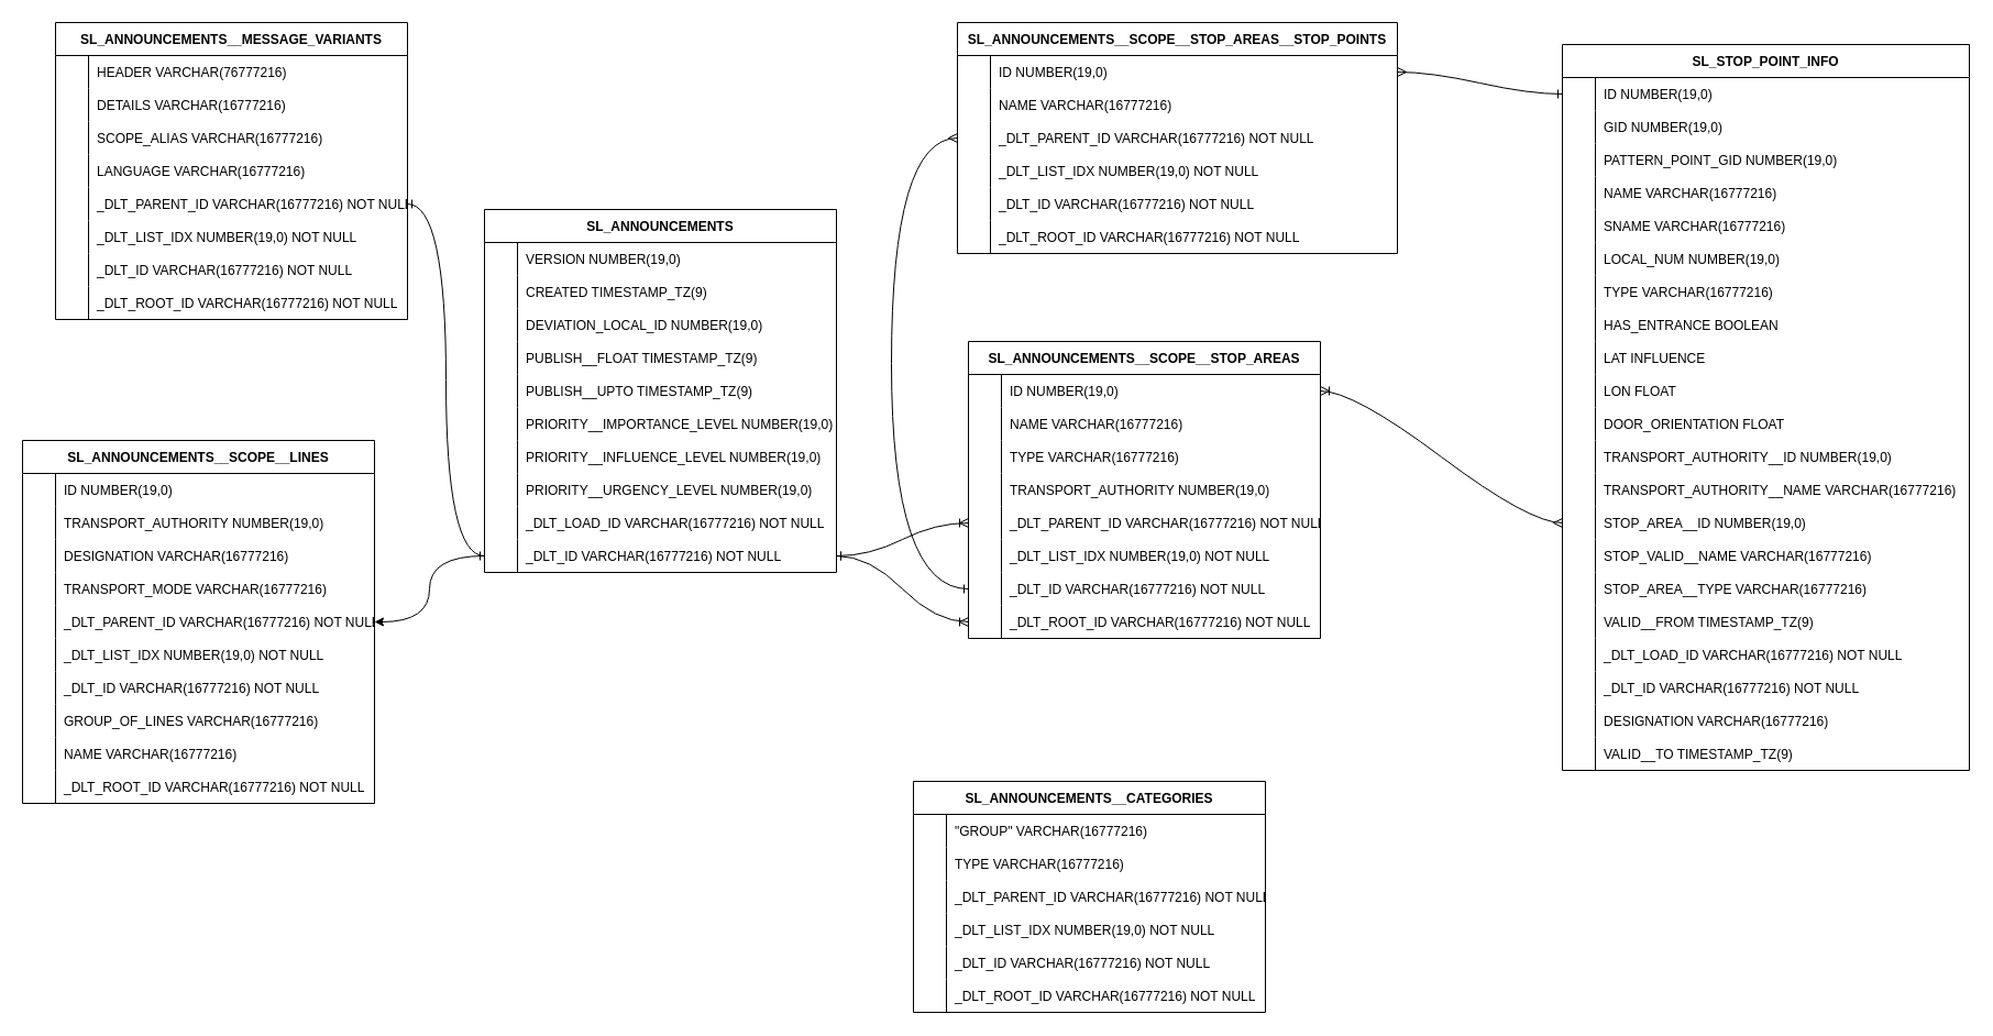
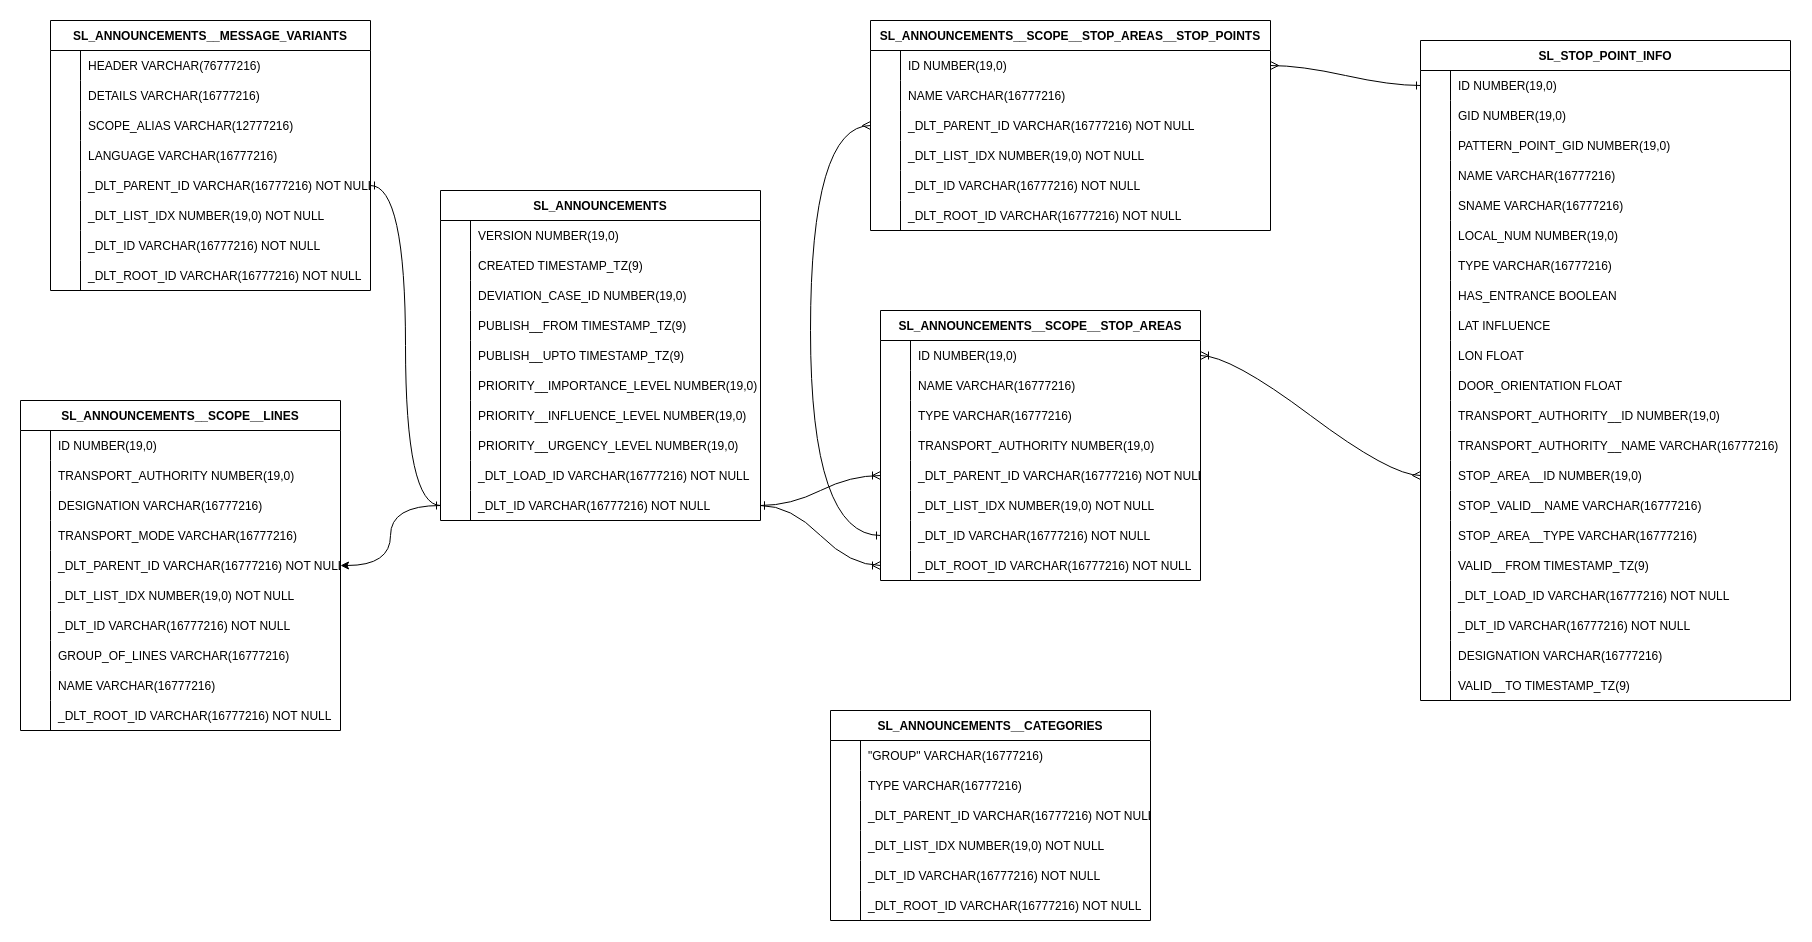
- <mxCell id="74" value="SCOPE_ALIAS VARCHAR(16777216)" style="shape=partialRectangle;overflow=hidden;connectable=0;fillColor=none;align=left;strokeColor=inherit;top=0;left=0;bottom=0;right=0;spacingLeft=6;" vertex="1" parent="72"><mxGeometry x="30" width="290" height="30" as="geometry"><mxRectangle width="290" height="30" as="alternateBounds" /></mxGeometry></mxCell>
+ <mxCell id="74" value="SCOPE_ALIAS VARCHAR(12777216)" style="shape=partialRectangle;overflow=hidden;connectable=0;fillColor=none;align=left;strokeColor=inherit;top=0;left=0;bottom=0;right=0;spacingLeft=6;" vertex="1" parent="72"><mxGeometry x="30" width="290" height="30" as="geometry"><mxRectangle width="290" height="30" as="alternateBounds" /></mxGeometry></mxCell>
- <mxCell id="42" value="DEVIATION_LOCAL_ID NUMBER(19,0)" style="shape=partialRectangle;overflow=hidden;connectable=0;fillColor=none;align=left;strokeColor=inherit;top=0;left=0;bottom=0;right=0;spacingLeft=6;" vertex="1" parent="40"><mxGeometry x="30" width="290" height="30" as="geometry"><mxRectangle width="290" height="30" as="alternateBounds" /></mxGeometry></mxCell>
+ <mxCell id="42" value="DEVIATION_CASE_ID NUMBER(19,0)" style="shape=partialRectangle;overflow=hidden;connectable=0;fillColor=none;align=left;strokeColor=inherit;top=0;left=0;bottom=0;right=0;spacingLeft=6;" vertex="1" parent="40"><mxGeometry x="30" width="290" height="30" as="geometry"><mxRectangle width="290" height="30" as="alternateBounds" /></mxGeometry></mxCell>
- <mxCell id="45" value="PUBLISH__FLOAT TIMESTAMP_TZ(9)" style="shape=partialRectangle;overflow=hidden;connectable=0;fillColor=none;align=left;strokeColor=inherit;top=0;left=0;bottom=0;right=0;spacingLeft=6;" vertex="1" parent="43"><mxGeometry x="30" width="290" height="30" as="geometry"><mxRectangle width="290" height="30" as="alternateBounds" /></mxGeometry></mxCell>
+ <mxCell id="45" value="PUBLISH__FROM TIMESTAMP_TZ(9)" style="shape=partialRectangle;overflow=hidden;connectable=0;fillColor=none;align=left;strokeColor=inherit;top=0;left=0;bottom=0;right=0;spacingLeft=6;" vertex="1" parent="43"><mxGeometry x="30" width="290" height="30" as="geometry"><mxRectangle width="290" height="30" as="alternateBounds" /></mxGeometry></mxCell>
